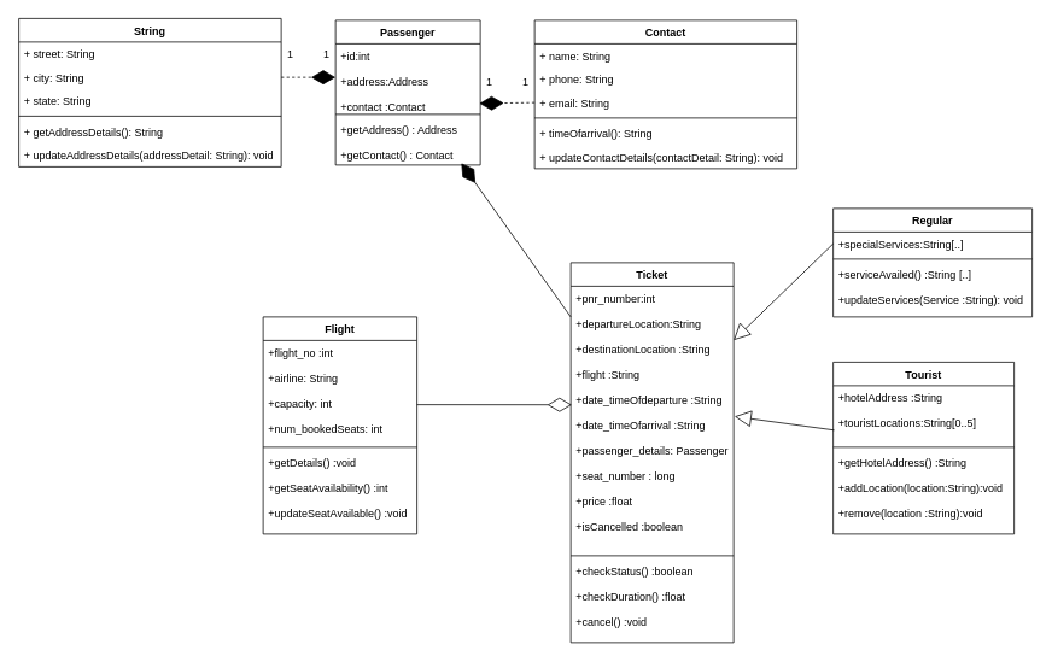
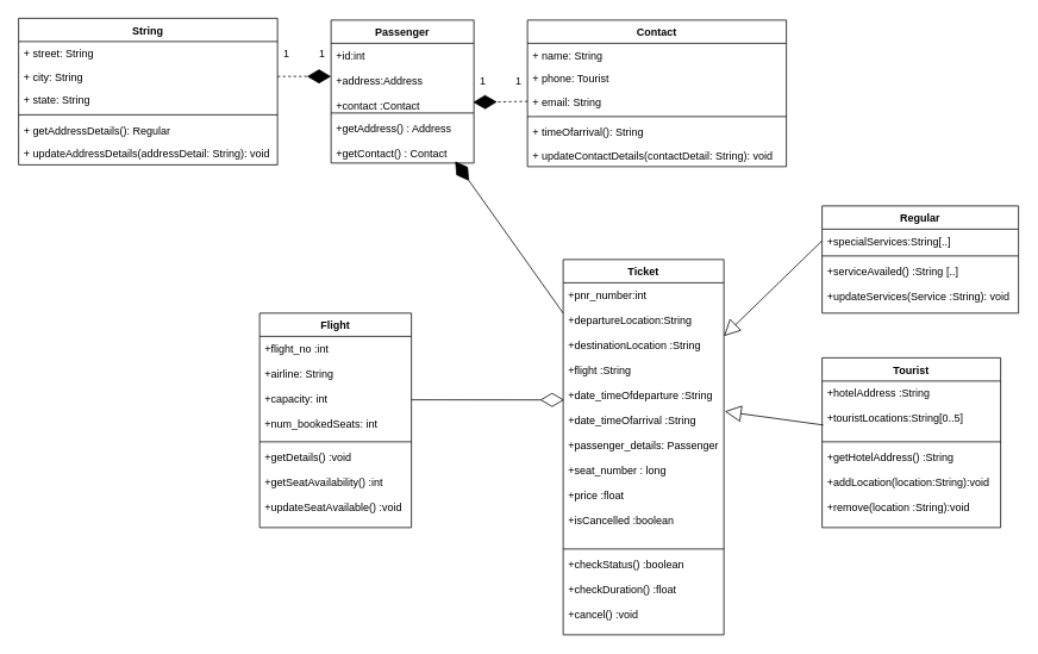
- <mxCell id="19" value="+ phone: String" style="text;strokeColor=none;fillColor=none;align=left;verticalAlign=top;spacingLeft=4;spacingRight=4;overflow=hidden;rotatable=0;points=[[0,0.5],[1,0.5]];portConstraint=eastwest;" vertex="1" parent="17"><mxGeometry y="52" width="290" height="26" as="geometry" /></mxCell>
+ <mxCell id="19" value="+ phone: Tourist" style="text;strokeColor=none;fillColor=none;align=left;verticalAlign=top;spacingLeft=4;spacingRight=4;overflow=hidden;rotatable=0;points=[[0,0.5],[1,0.5]];portConstraint=eastwest;" vertex="1" parent="17"><mxGeometry y="52" width="290" height="26" as="geometry" /></mxCell>
- <mxCell id="15" value="+ getAddressDetails(): String" style="text;strokeColor=none;fillColor=none;align=left;verticalAlign=top;spacingLeft=4;spacingRight=4;overflow=hidden;rotatable=0;points=[[0,0.5],[1,0.5]];portConstraint=eastwest;" vertex="1" parent="10"><mxGeometry y="112" width="290" height="26" as="geometry" /></mxCell>
+ <mxCell id="15" value="+ getAddressDetails(): Regular" style="text;strokeColor=none;fillColor=none;align=left;verticalAlign=top;spacingLeft=4;spacingRight=4;overflow=hidden;rotatable=0;points=[[0,0.5],[1,0.5]];portConstraint=eastwest;" vertex="1" parent="10"><mxGeometry y="112" width="290" height="26" as="geometry" /></mxCell>
